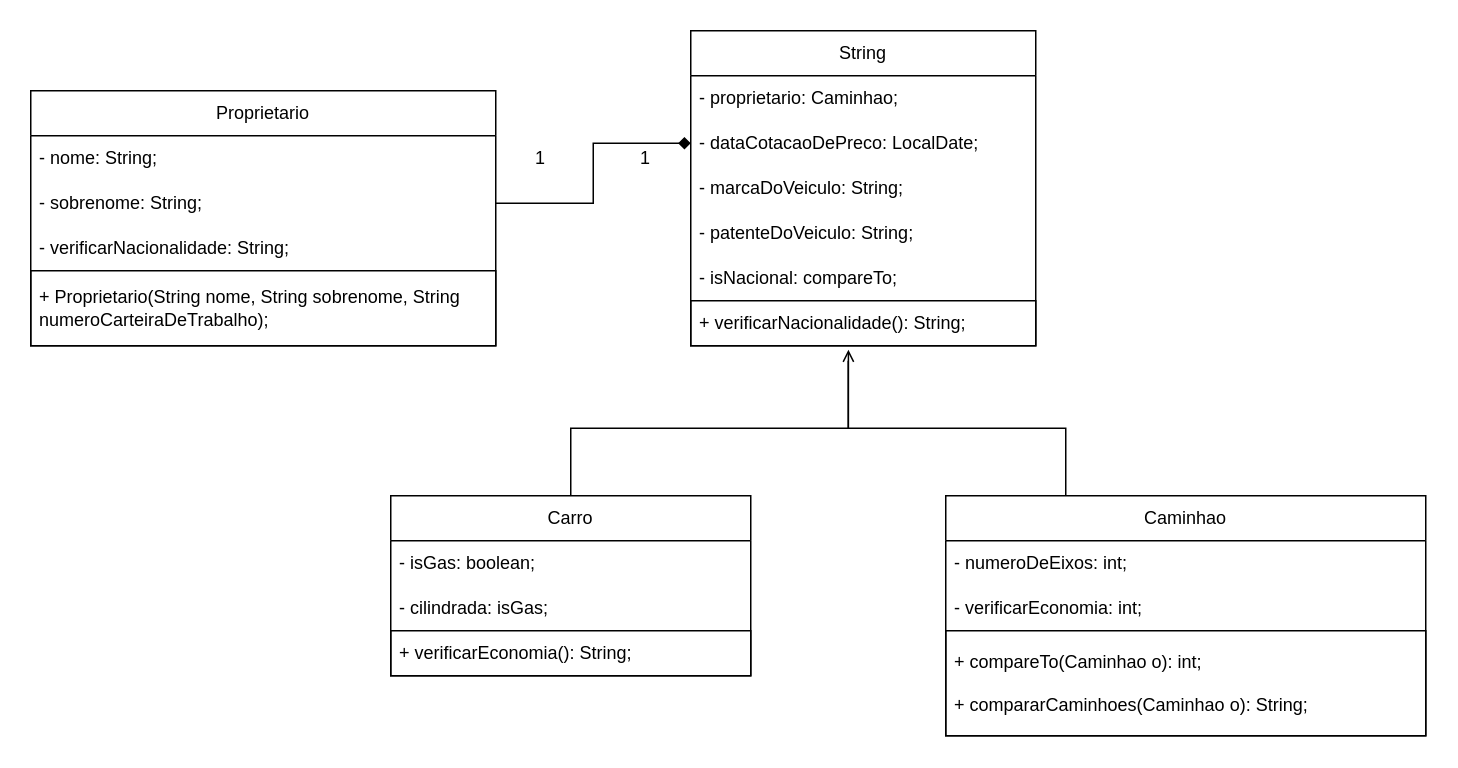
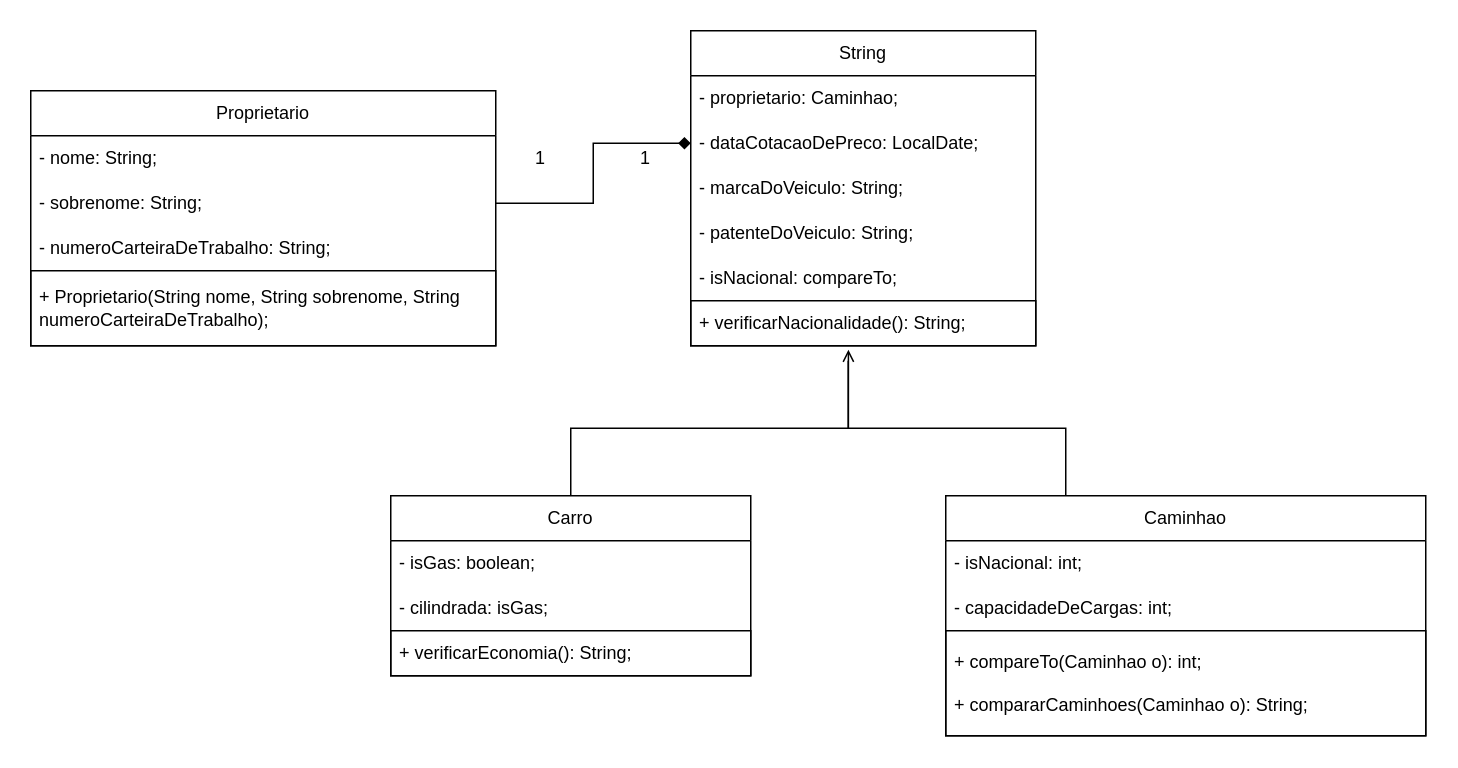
- <mxCell id="5" value="- verificarNacionalidade: String;" style="text;strokeColor=none;fillColor=none;align=left;verticalAlign=middle;spacingLeft=4;spacingRight=4;overflow=hidden;points=[[0,0.5],[1,0.5]];portConstraint=eastwest;rotatable=0;whiteSpace=wrap;html=1;" vertex="1" parent="2"><mxGeometry y="90" width="310" height="30" as="geometry" /></mxCell>
+ <mxCell id="5" value="- numeroCarteiraDeTrabalho: String;" style="text;strokeColor=none;fillColor=none;align=left;verticalAlign=middle;spacingLeft=4;spacingRight=4;overflow=hidden;points=[[0,0.5],[1,0.5]];portConstraint=eastwest;rotatable=0;whiteSpace=wrap;html=1;" vertex="1" parent="2"><mxGeometry y="90" width="310" height="30" as="geometry" /></mxCell>
- <mxCell id="21" value="- numeroDeEixos: int;" style="text;strokeColor=none;fillColor=none;align=left;verticalAlign=middle;spacingLeft=4;spacingRight=4;overflow=hidden;points=[[0,0.5],[1,0.5]];portConstraint=eastwest;rotatable=0;whiteSpace=wrap;html=1;" vertex="1" parent="20"><mxGeometry y="30" width="320" height="30" as="geometry" /></mxCell>
+ <mxCell id="21" value="- isNacional: int;" style="text;strokeColor=none;fillColor=none;align=left;verticalAlign=middle;spacingLeft=4;spacingRight=4;overflow=hidden;points=[[0,0.5],[1,0.5]];portConstraint=eastwest;rotatable=0;whiteSpace=wrap;html=1;" vertex="1" parent="20"><mxGeometry y="30" width="320" height="30" as="geometry" /></mxCell>
- <mxCell id="22" value="- verificarEconomia: int;" style="text;strokeColor=none;fillColor=none;align=left;verticalAlign=middle;spacingLeft=4;spacingRight=4;overflow=hidden;points=[[0,0.5],[1,0.5]];portConstraint=eastwest;rotatable=0;whiteSpace=wrap;html=1;" vertex="1" parent="20"><mxGeometry y="60" width="320" height="30" as="geometry" /></mxCell>
+ <mxCell id="22" value="- capacidadeDeCargas: int;" style="text;strokeColor=none;fillColor=none;align=left;verticalAlign=middle;spacingLeft=4;spacingRight=4;overflow=hidden;points=[[0,0.5],[1,0.5]];portConstraint=eastwest;rotatable=0;whiteSpace=wrap;html=1;" vertex="1" parent="20"><mxGeometry y="60" width="320" height="30" as="geometry" /></mxCell>
